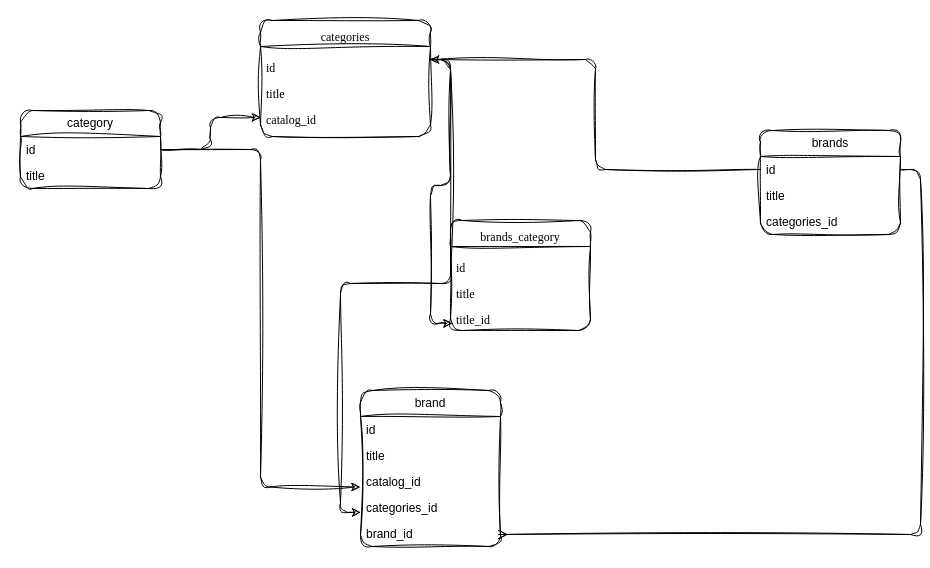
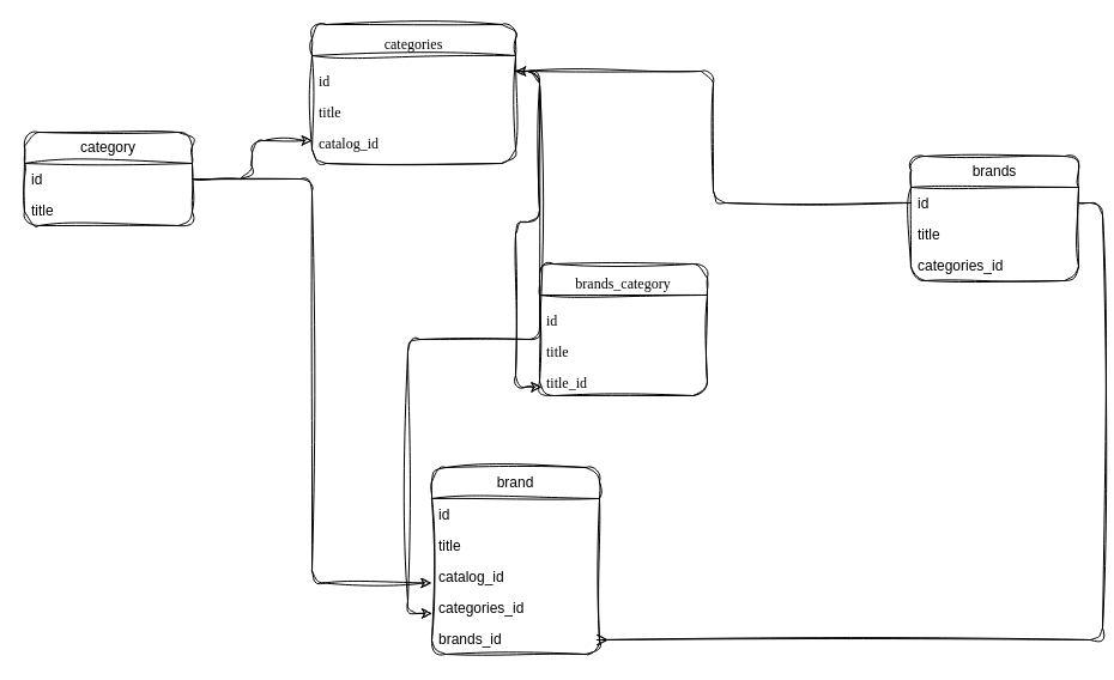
- <mxCell id="14" value="brand_id" style="text;strokeColor=none;fillColor=none;align=left;verticalAlign=top;spacingLeft=4;spacingRight=4;overflow=hidden;rotatable=0;points=[[0,0.5],[1,0.5]];portConstraint=eastwest;whiteSpace=wrap;html=1;rounded=1;sketch=1;curveFitting=1;jiggle=2;labelBackgroundColor=none;" vertex="1" parent="9"><mxGeometry y="130" width="140" height="26" as="geometry" /></mxCell>
+ <mxCell id="14" value="brands_id" style="text;strokeColor=none;fillColor=none;align=left;verticalAlign=top;spacingLeft=4;spacingRight=4;overflow=hidden;rotatable=0;points=[[0,0.5],[1,0.5]];portConstraint=eastwest;whiteSpace=wrap;html=1;rounded=1;sketch=1;curveFitting=1;jiggle=2;labelBackgroundColor=none;" vertex="1" parent="9"><mxGeometry y="130" width="140" height="26" as="geometry" /></mxCell>
